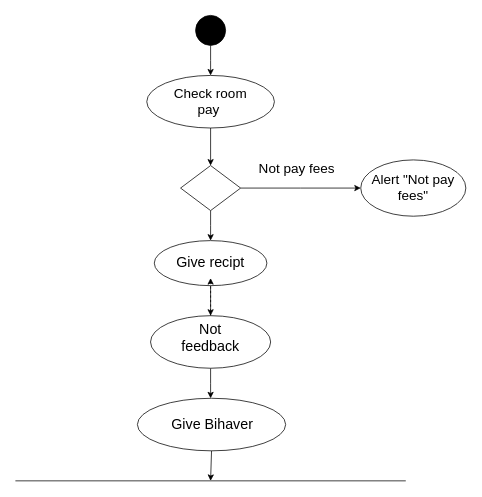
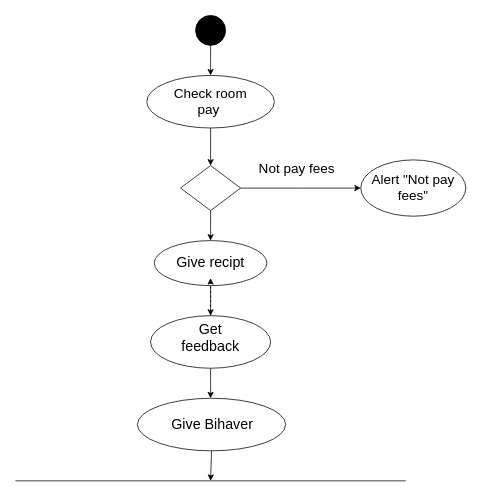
- <mxCell id="19" value="&lt;font style=&quot;font-size: 19px;&quot;&gt;Not feedback&lt;/font&gt;" style="text;html=1;align=center;verticalAlign=middle;whiteSpace=wrap;rounded=0;" vertex="1" parent="1"><mxGeometry x="230" y="420" width="100" height="60" as="geometry" /></mxCell>
+ <mxCell id="19" value="&lt;font style=&quot;font-size: 19px;&quot;&gt;Get feedback&lt;/font&gt;" style="text;html=1;align=center;verticalAlign=middle;whiteSpace=wrap;rounded=0;" vertex="1" parent="1"><mxGeometry x="230" y="420" width="100" height="60" as="geometry" /></mxCell>
